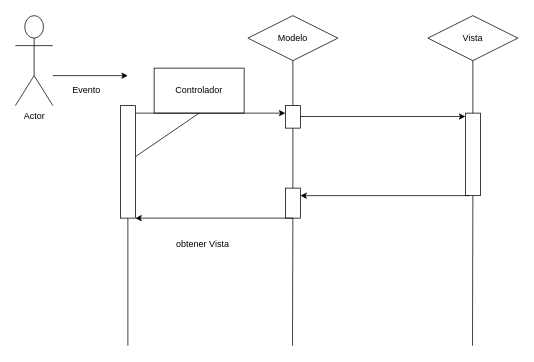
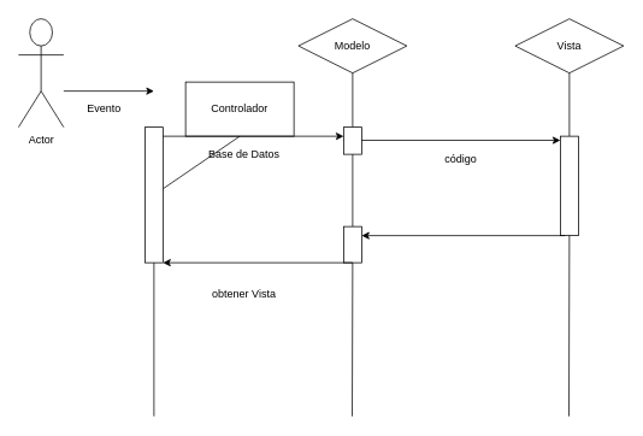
+ <mxCell id="22" value="Base de Datos" style="text;html=1;strokeColor=none;fillColor=none;align=center;verticalAlign=middle;whiteSpace=wrap;rounded=0;" vertex="1" parent="1"><mxGeometry x="205" y="160" width="130" height="20" as="geometry" /></mxCell>
+ <mxCell id="21" value="código" style="text;html=1;strokeColor=none;fillColor=none;align=center;verticalAlign=middle;whiteSpace=wrap;rounded=0;" vertex="1" parent="1"><mxGeometry x="450" y="150" width="120" height="50" as="geometry" /></mxCell>
